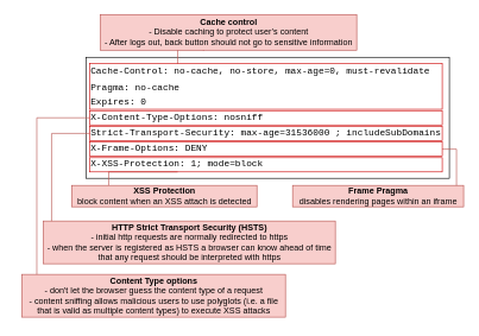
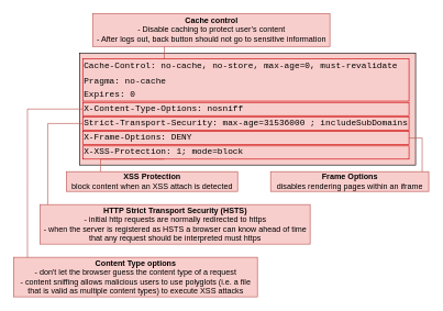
- <mxCell id="2" value="&lt;p style=&quot;line-height: 180%&quot;&gt;&lt;span class=&quot;hljs-attribute&quot; style=&quot;box-sizing: border-box ; font-family: &amp;#34;monaco&amp;#34; , &amp;#34;menlo&amp;#34; , &amp;#34;consolas&amp;#34; , &amp;#34;courier new&amp;#34; , monospace ; font-size: 13px ; line-height: 120%&quot;&gt;Cache-Control&lt;/span&gt;&lt;span style=&quot;font-family: &amp;#34;monaco&amp;#34; , &amp;#34;menlo&amp;#34; , &amp;#34;consolas&amp;#34; , &amp;#34;courier new&amp;#34; , monospace ; font-size: 13px&quot;&gt;: no-cache, no-store, max-age=0, must-revalidate&lt;br&gt;&lt;/span&gt;&lt;span class=&quot;hljs-attribute&quot; style=&quot;box-sizing: border-box ; font-family: &amp;#34;monaco&amp;#34; , &amp;#34;menlo&amp;#34; , &amp;#34;consolas&amp;#34; , &amp;#34;courier new&amp;#34; , monospace ; font-size: 13px ; line-height: 120%&quot;&gt;Pragma&lt;/span&gt;&lt;span style=&quot;font-family: &amp;#34;monaco&amp;#34; , &amp;#34;menlo&amp;#34; , &amp;#34;consolas&amp;#34; , &amp;#34;courier new&amp;#34; , monospace ; font-size: 13px&quot;&gt;: no-cache&lt;br&gt;&lt;/span&gt;&lt;span class=&quot;hljs-attribute&quot; style=&quot;box-sizing: border-box ; font-family: &amp;#34;monaco&amp;#34; , &amp;#34;menlo&amp;#34; , &amp;#34;consolas&amp;#34; , &amp;#34;courier new&amp;#34; , monospace ; font-size: 13px ; line-height: 150%&quot;&gt;Expires&lt;/span&gt;&lt;span style=&quot;font-family: &amp;#34;monaco&amp;#34; , &amp;#34;menlo&amp;#34; , &amp;#34;consolas&amp;#34; , &amp;#34;courier new&amp;#34; , monospace ; font-size: 13px&quot;&gt;: 0&lt;br&gt;&lt;/span&gt;&lt;span class=&quot;hljs-attribute&quot; style=&quot;box-sizing: border-box ; font-family: &amp;#34;monaco&amp;#34; , &amp;#34;menlo&amp;#34; , &amp;#34;consolas&amp;#34; , &amp;#34;courier new&amp;#34; , monospace ; font-size: 13px&quot;&gt;X-Content-Type-Options&lt;/span&gt;&lt;span style=&quot;font-family: &amp;#34;monaco&amp;#34; , &amp;#34;menlo&amp;#34; , &amp;#34;consolas&amp;#34; , &amp;#34;courier new&amp;#34; , monospace ; font-size: 13px ; line-height: 120%&quot;&gt;: nosniff&lt;br&gt;&lt;/span&gt;&lt;span class=&quot;hljs-attribute&quot; style=&quot;box-sizing: border-box ; font-family: &amp;#34;monaco&amp;#34; , &amp;#34;menlo&amp;#34; , &amp;#34;consolas&amp;#34; , &amp;#34;courier new&amp;#34; , monospace ; font-size: 13px&quot;&gt;Strict-Transport-Security&lt;/span&gt;&lt;span style=&quot;font-family: &amp;#34;monaco&amp;#34; , &amp;#34;menlo&amp;#34; , &amp;#34;consolas&amp;#34; , &amp;#34;courier new&amp;#34; , monospace ; font-size: 13px ; line-height: 120%&quot;&gt;: max-age=31536000 ; includeSubDomains&lt;br&gt;&lt;/span&gt;&lt;span class=&quot;hljs-attribute&quot; style=&quot;box-sizing: border-box ; font-family: &amp;#34;monaco&amp;#34; , &amp;#34;menlo&amp;#34; , &amp;#34;consolas&amp;#34; , &amp;#34;courier new&amp;#34; , monospace ; font-size: 13px&quot;&gt;X-Frame-Options&lt;/span&gt;&lt;span style=&quot;font-family: &amp;#34;monaco&amp;#34; , &amp;#34;menlo&amp;#34; , &amp;#34;consolas&amp;#34; , &amp;#34;courier new&amp;#34; , monospace ; font-size: 13px ; line-height: 120%&quot;&gt;: DENY&lt;br&gt;&lt;/span&gt;&lt;span class=&quot;hljs-attribute&quot; style=&quot;box-sizing: border-box ; font-family: &amp;#34;monaco&amp;#34; , &amp;#34;menlo&amp;#34; , &amp;#34;consolas&amp;#34; , &amp;#34;courier new&amp;#34; , monospace ; font-size: 13px&quot;&gt;X-XSS-Protection&lt;/span&gt;&lt;span style=&quot;font-family: &amp;#34;monaco&amp;#34; , &amp;#34;menlo&amp;#34; , &amp;#34;consolas&amp;#34; , &amp;#34;courier new&amp;#34; , monospace ; font-size: 13px ; line-height: 120%&quot;&gt;: 1; mode=block&lt;/span&gt;&lt;/p&gt;" style="rounded=0;whiteSpace=wrap;html=1;align=left;spacingTop=5;spacingLeft=5;spacingBottom=5;" vertex="1" parent="1"><mxGeometry x="120" y="80" width="510" height="170" as="geometry" /></mxCell>
+ <mxCell id="2" value="&lt;p style=&quot;line-height: 180%&quot;&gt;&lt;span class=&quot;hljs-attribute&quot; style=&quot;box-sizing: border-box ; font-family: &amp;#34;monaco&amp;#34; , &amp;#34;menlo&amp;#34; , &amp;#34;consolas&amp;#34; , &amp;#34;courier new&amp;#34; , monospace ; font-size: 13px ; line-height: 120%&quot;&gt;Cache-Control&lt;/span&gt;&lt;span style=&quot;font-family: &amp;#34;monaco&amp;#34; , &amp;#34;menlo&amp;#34; , &amp;#34;consolas&amp;#34; , &amp;#34;courier new&amp;#34; , monospace ; font-size: 13px&quot;&gt;: no-cache, no-store, max-age=0, must-revalidate&lt;br&gt;&lt;/span&gt;&lt;span class=&quot;hljs-attribute&quot; style=&quot;box-sizing: border-box ; font-family: &amp;#34;monaco&amp;#34; , &amp;#34;menlo&amp;#34; , &amp;#34;consolas&amp;#34; , &amp;#34;courier new&amp;#34; , monospace ; font-size: 13px ; line-height: 120%&quot;&gt;Pragma&lt;/span&gt;&lt;span style=&quot;font-family: &amp;#34;monaco&amp;#34; , &amp;#34;menlo&amp;#34; , &amp;#34;consolas&amp;#34; , &amp;#34;courier new&amp;#34; , monospace ; font-size: 13px&quot;&gt;: no-cache&lt;br&gt;&lt;/span&gt;&lt;span class=&quot;hljs-attribute&quot; style=&quot;box-sizing: border-box ; font-family: &amp;#34;monaco&amp;#34; , &amp;#34;menlo&amp;#34; , &amp;#34;consolas&amp;#34; , &amp;#34;courier new&amp;#34; , monospace ; font-size: 13px ; line-height: 150%&quot;&gt;Expires&lt;/span&gt;&lt;span style=&quot;font-family: &amp;#34;monaco&amp;#34; , &amp;#34;menlo&amp;#34; , &amp;#34;consolas&amp;#34; , &amp;#34;courier new&amp;#34; , monospace ; font-size: 13px&quot;&gt;: 0&lt;br&gt;&lt;/span&gt;&lt;span class=&quot;hljs-attribute&quot; style=&quot;box-sizing: border-box ; font-family: &amp;#34;monaco&amp;#34; , &amp;#34;menlo&amp;#34; , &amp;#34;consolas&amp;#34; , &amp;#34;courier new&amp;#34; , monospace ; font-size: 13px&quot;&gt;X-Content-Type-Options&lt;/span&gt;&lt;span style=&quot;font-family: &amp;#34;monaco&amp;#34; , &amp;#34;menlo&amp;#34; , &amp;#34;consolas&amp;#34; , &amp;#34;courier new&amp;#34; , monospace ; font-size: 13px ; line-height: 120%&quot;&gt;: nosniff&lt;br&gt;&lt;/span&gt;&lt;span class=&quot;hljs-attribute&quot; style=&quot;box-sizing: border-box ; font-family: &amp;#34;monaco&amp;#34; , &amp;#34;menlo&amp;#34; , &amp;#34;consolas&amp;#34; , &amp;#34;courier new&amp;#34; , monospace ; font-size: 13px&quot;&gt;Strict-Transport-Security&lt;/span&gt;&lt;span style=&quot;font-family: &amp;#34;monaco&amp;#34; , &amp;#34;menlo&amp;#34; , &amp;#34;consolas&amp;#34; , &amp;#34;courier new&amp;#34; , monospace ; font-size: 13px ; line-height: 120%&quot;&gt;: max-age=31536000 ; includeSubDomains&lt;br&gt;&lt;/span&gt;&lt;span class=&quot;hljs-attribute&quot; style=&quot;box-sizing: border-box ; font-family: &amp;#34;monaco&amp;#34; , &amp;#34;menlo&amp;#34; , &amp;#34;consolas&amp;#34; , &amp;#34;courier new&amp;#34; , monospace ; font-size: 13px&quot;&gt;X-Frame-Options&lt;/span&gt;&lt;span style=&quot;font-family: &amp;#34;monaco&amp;#34; , &amp;#34;menlo&amp;#34; , &amp;#34;consolas&amp;#34; , &amp;#34;courier new&amp;#34; , monospace ; font-size: 13px ; line-height: 120%&quot;&gt;: DENY&lt;br&gt;&lt;/span&gt;&lt;span class=&quot;hljs-attribute&quot; style=&quot;box-sizing: border-box ; font-family: &amp;#34;monaco&amp;#34; , &amp;#34;menlo&amp;#34; , &amp;#34;consolas&amp;#34; , &amp;#34;courier new&amp;#34; , monospace ; font-size: 13px&quot;&gt;X-XSS-Protection&lt;/span&gt;&lt;span style=&quot;font-family: &amp;#34;monaco&amp;#34; , &amp;#34;menlo&amp;#34; , &amp;#34;consolas&amp;#34; , &amp;#34;courier new&amp;#34; , monospace ; font-size: 13px ; line-height: 120%&quot;&gt;: 1; mode=block&lt;/span&gt;&lt;/p&gt;" style="rounded=0;whiteSpace=wrap;html=1;align=left;spacingTop=5;spacingLeft=5;spacingBottom=5;fillColor=#f8cecc;" vertex="1" parent="1"><mxGeometry x="120" y="80" width="510" height="170" as="geometry" /></mxCell>
- <mxCell id="12" value="&lt;b&gt;Frame Pragma&lt;/b&gt;&lt;br&gt;disables rendering pages within an iframe" style="text;html=1;align=center;verticalAlign=middle;resizable=0;points=[];autosize=1;fillColor=#f8cecc;strokeColor=#b85450;" vertex="1" parent="1"><mxGeometry x="410" y="260" width="240" height="30" as="geometry" /></mxCell>
+ <mxCell id="12" value="&lt;b&gt;Frame Options&lt;/b&gt;&lt;br&gt;disables rendering pages within an iframe" style="text;html=1;align=center;verticalAlign=middle;resizable=0;points=[];autosize=1;fillColor=#f8cecc;strokeColor=#b85450;" vertex="1" parent="1"><mxGeometry x="410" y="260" width="240" height="30" as="geometry" /></mxCell>
- <mxCell id="9" value="&lt;b&gt;HTTP Strict Transport Security (HSTS)&lt;br&gt;&lt;/b&gt;- initial http requests are normally redirected to https&lt;br&gt;- when the server is registered as HSTS&amp;nbsp;a browser can know ahead of time &lt;br&gt;that any request should be interpreted with https" style="text;html=1;align=center;verticalAlign=middle;resizable=0;points=[];autosize=1;fillColor=#f8cecc;strokeColor=#b85450;" vertex="1" parent="1"><mxGeometry x="60" y="310" width="410" height="60" as="geometry" /></mxCell>
+ <mxCell id="9" value="&lt;b&gt;HTTP Strict Transport Security (HSTS)&lt;br&gt;&lt;/b&gt;- initial http requests are normally redirected to https&lt;br&gt;- when the server is registered as HSTS&amp;nbsp;a browser can know ahead of time &lt;br&gt;that any request should be interpreted must https" style="text;html=1;align=center;verticalAlign=middle;resizable=0;points=[];autosize=1;fillColor=#f8cecc;strokeColor=#b85450;" vertex="1" parent="1"><mxGeometry x="60" y="310" width="410" height="60" as="geometry" /></mxCell>
- <mxCell id="6" value="&lt;b&gt;Content Type options&lt;br&gt;&lt;/b&gt;- don't let the browser guess the content type of a request&lt;br&gt;-&amp;nbsp;content sniffing allows malicious users to use polyglots (i.e. a file &lt;br&gt;that is valid as multiple content types) to execute XSS attacks" style="text;html=1;align=center;verticalAlign=middle;resizable=0;points=[];autosize=1;fillColor=#f8cecc;strokeColor=#b85450;" vertex="1" parent="1"><mxGeometry x="30" y="385" width="370" height="60" as="geometry" /></mxCell>
+ <mxCell id="6" value="&lt;b&gt;Content Type options&lt;br&gt;&lt;/b&gt;- don't let the browser guess the content type of a request&lt;br&gt;-&amp;nbsp;content sniffing allows malicious users to use polyglots (i.e. a file &lt;br&gt;that is valid as multiple content types) to execute XSS attacks" style="text;html=1;align=center;verticalAlign=middle;resizable=0;points=[];autosize=1;fillColor=#f8cecc;strokeColor=#b85450;" vertex="1" parent="1"><mxGeometry x="20" y="390" width="370" height="60" as="geometry" /></mxCell>
